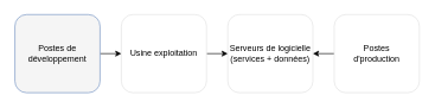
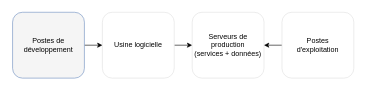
- <mxCell id="5" value="Usine exploitation" style="rounded=1;whiteSpace=wrap;html=1;strokeColor=#E0E0E0;" parent="1" vertex="1"><mxGeometry x="170" y="20" width="120" height="110" as="geometry" /></mxCell>
+ <mxCell id="5" value="Usine logicielle" style="rounded=1;whiteSpace=wrap;html=1;strokeColor=#E0E0E0;" parent="1" vertex="1"><mxGeometry x="170" y="20" width="120" height="110" as="geometry" /></mxCell>
- <mxCell id="6" value="Serveurs de logicielle&lt;br&gt;(services + données)" style="rounded=1;whiteSpace=wrap;html=1;strokeColor=#E0E0E0;" parent="1" vertex="1"><mxGeometry x="320" y="20" width="120" height="110" as="geometry" /></mxCell>
+ <mxCell id="6" value="Serveurs de production&lt;br&gt;(services + données)" style="rounded=1;whiteSpace=wrap;html=1;strokeColor=#E0E0E0;" parent="1" vertex="1"><mxGeometry x="320" y="20" width="120" height="110" as="geometry" /></mxCell>
- <mxCell id="8" value="Postes&lt;br&gt;d'production" style="rounded=1;whiteSpace=wrap;html=1;strokeColor=#E0E0E0;" parent="1" vertex="1"><mxGeometry x="470" y="20" width="120" height="110" as="geometry" /></mxCell>
+ <mxCell id="8" value="Postes&lt;br&gt;d'exploitation" style="rounded=1;whiteSpace=wrap;html=1;strokeColor=#E0E0E0;" parent="1" vertex="1"><mxGeometry x="470" y="20" width="120" height="110" as="geometry" /></mxCell>
